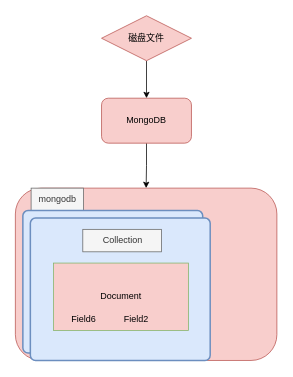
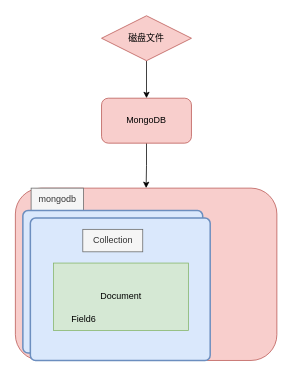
- <mxCell id="10" value="Collection" style="text;html=1;align=center;verticalAlign=middle;resizable=0;points=[];autosize=1;strokeColor=#666666;fillColor=#f5f5f5;fontColor=#333333;" vertex="1" parent="1"><mxGeometry x="110" y="305" width="105" height="30" as="geometry" /></mxCell>
+ <mxCell id="10" value="Collection" style="text;html=1;align=center;verticalAlign=middle;resizable=0;points=[];autosize=1;strokeColor=#666666;fillColor=#f5f5f5;fontColor=#333333;" vertex="1" parent="1"><mxGeometry x="110" y="305" width="80" height="30" as="geometry" /></mxCell>
- <mxCell id="11" value="Document" style="rounded=0;whiteSpace=wrap;html=1;fillColor=#f8cecc;strokeColor=#82b366;" vertex="1" parent="1"><mxGeometry x="71" y="350" width="180" height="90" as="geometry" /></mxCell>
+ <mxCell id="11" value="Document" style="rounded=0;whiteSpace=wrap;html=1;fillColor=#d5e8d4;strokeColor=#82b366;" vertex="1" parent="1"><mxGeometry x="71" y="350" width="180" height="90" as="geometry" /></mxCell>
- <mxCell id="13" value="Field2" style="text;html=1;align=center;verticalAlign=middle;resizable=0;points=[];autosize=1;strokeColor=none;fillColor=none;" vertex="1" parent="1"><mxGeometry x="151" y="410" width="60" height="30" as="geometry" /></mxCell>
